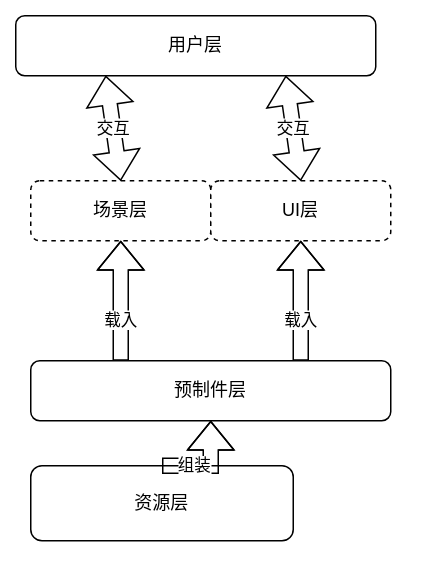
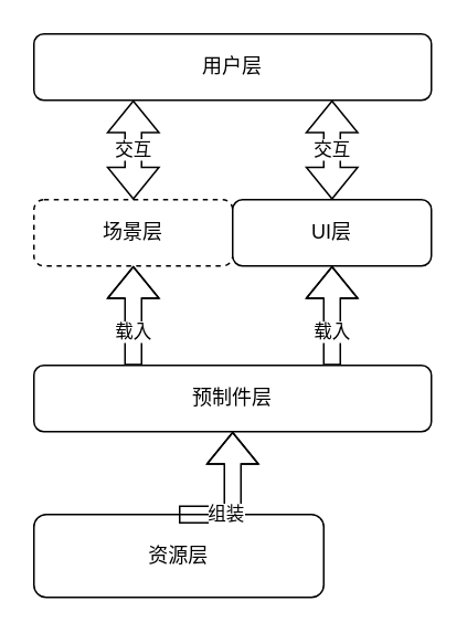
- <mxCell id="8" value="用户层" style="rounded=1;whiteSpace=wrap;html=1;" vertex="1" parent="1"><mxGeometry x="10" y="10" width="240" height="40" as="geometry" /></mxCell>
+ <mxCell id="8" value="用户层" style="rounded=1;whiteSpace=wrap;html=1;" vertex="1" parent="1"><mxGeometry x="20" y="20" width="240" height="40" as="geometry" /></mxCell>
- <mxCell id="7" value="UI层" style="rounded=1;whiteSpace=wrap;html=1;dashed=1;" vertex="1" parent="1"><mxGeometry x="140" y="120" width="120" height="40" as="geometry" /></mxCell>
+ <mxCell id="7" value="UI层" style="rounded=1;whiteSpace=wrap;html=1;" vertex="1" parent="1"><mxGeometry x="140" y="120" width="120" height="40" as="geometry" /></mxCell>
- <mxCell id="3" value="预制件层" style="rounded=1;whiteSpace=wrap;html=1;" vertex="1" parent="1"><mxGeometry x="20" y="240" width="240" height="40" as="geometry" /></mxCell>
+ <mxCell id="3" value="预制件层" style="rounded=1;whiteSpace=wrap;html=1;" vertex="1" parent="1"><mxGeometry x="20" y="220" width="240" height="40" as="geometry" /></mxCell>
